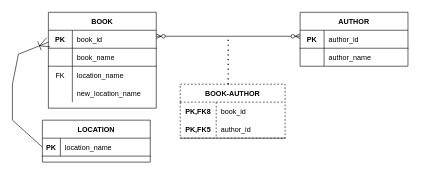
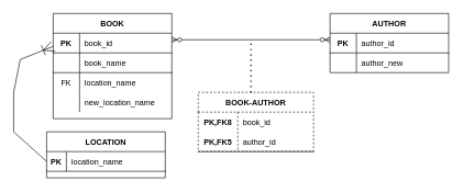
- <mxCell id="8" value="author_name" style="shape=partialRectangle;connectable=0;fillColor=none;top=0;left=0;bottom=0;right=0;align=left;spacingLeft=6;overflow=hidden;rounded=0;" parent="6" vertex="1"><mxGeometry x="40" width="140" height="30" as="geometry"><mxRectangle width="140" height="30" as="alternateBounds" /></mxGeometry></mxCell>
+ <mxCell id="8" value="author_new" style="shape=partialRectangle;connectable=0;fillColor=none;top=0;left=0;bottom=0;right=0;align=left;spacingLeft=6;overflow=hidden;rounded=0;" parent="6" vertex="1"><mxGeometry x="40" width="140" height="30" as="geometry"><mxRectangle width="140" height="30" as="alternateBounds" /></mxGeometry></mxCell>
